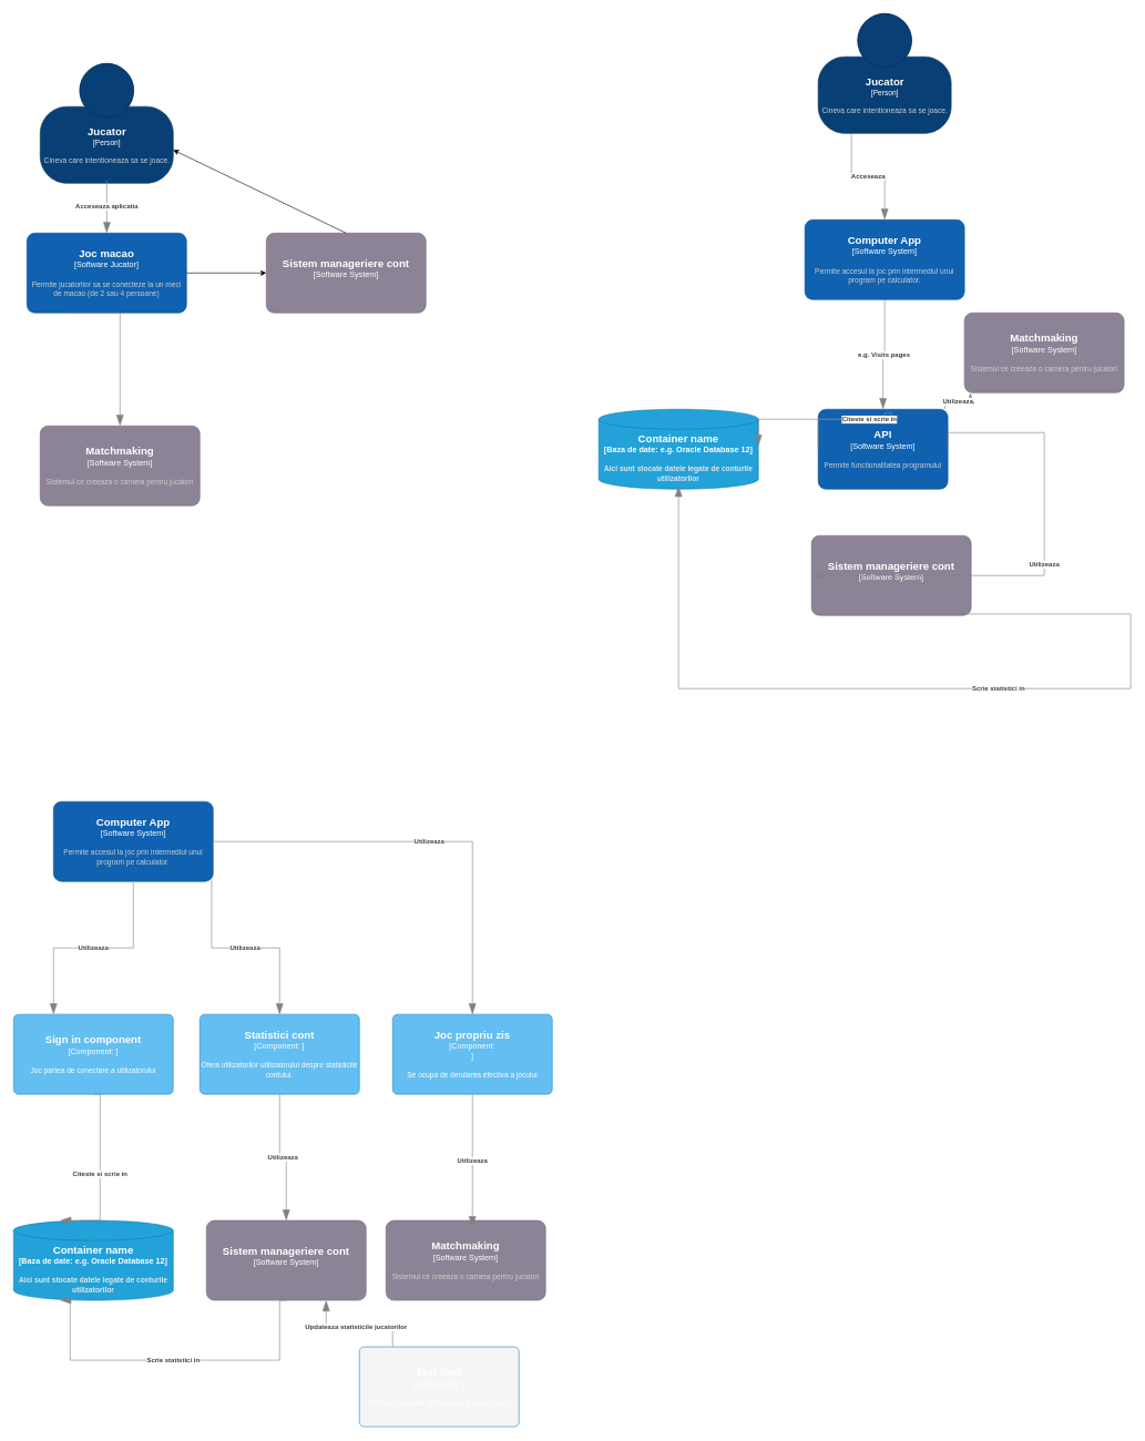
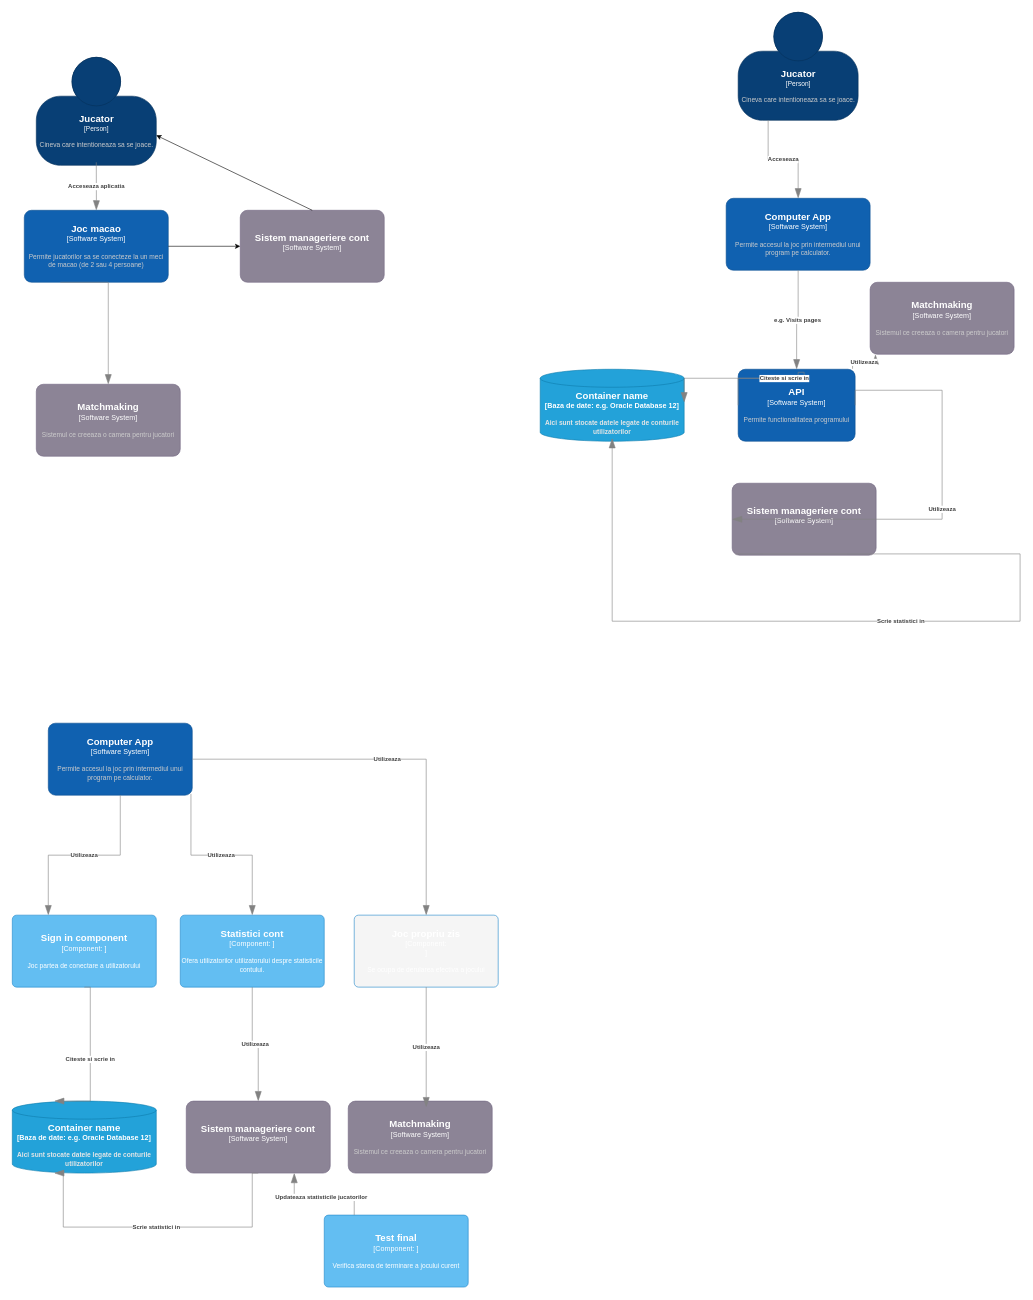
- <mxCell id="4" value="&lt;font style=&quot;font-size: 16px&quot;&gt;&lt;b&gt;Joc macao&lt;/b&gt;&lt;/font&gt;&lt;div&gt;[Software Jucator]&lt;/div&gt;&lt;br&gt;&lt;div&gt;&lt;font style=&quot;font-size: 11px&quot;&gt;&lt;font color=&quot;#cccccc&quot;&gt;Permite jucatorilor sa se conecteze la un meci de macao (de 2 sau 4 persoane)&lt;/font&gt;&lt;/div&gt;" style="rounded=1;whiteSpace=wrap;html=1;labelBackgroundColor=none;fillColor=#1061B0;fontColor=#ffffff;align=center;arcSize=10;strokeColor=#0D5091;metaEdit=1;resizable=0;points=[[0.25,0,0],[0.5,0,0],[0.75,0,0],[1,0.25,0],[1,0.5,0],[1,0.75,0],[0.75,1,0],[0.5,1,0],[0.25,1,0],[0,0.75,0],[0,0.5,0],[0,0.25,0]];" vertex="1" parent="1"><mxGeometry x="40" y="350" width="240" height="120" as="geometry" /></mxCell>
+ <mxCell id="4" value="&lt;font style=&quot;font-size: 16px&quot;&gt;&lt;b&gt;Joc macao&lt;/b&gt;&lt;/font&gt;&lt;div&gt;[Software System]&lt;/div&gt;&lt;br&gt;&lt;div&gt;&lt;font style=&quot;font-size: 11px&quot;&gt;&lt;font color=&quot;#cccccc&quot;&gt;Permite jucatorilor sa se conecteze la un meci de macao (de 2 sau 4 persoane)&lt;/font&gt;&lt;/div&gt;" style="rounded=1;whiteSpace=wrap;html=1;labelBackgroundColor=none;fillColor=#1061B0;fontColor=#ffffff;align=center;arcSize=10;strokeColor=#0D5091;metaEdit=1;resizable=0;points=[[0.25,0,0],[0.5,0,0],[0.75,0,0],[1,0.25,0],[1,0.5,0],[1,0.75,0],[0.75,1,0],[0.5,1,0],[0.25,1,0],[0,0.75,0],[0,0.5,0],[0,0.25,0]];" vertex="1" parent="1"><mxGeometry x="40" y="350" width="240" height="120" as="geometry" /></mxCell>
- <mxCell id="30" value="&lt;font style=&quot;font-size: 16px&quot;&gt;&lt;b&gt;Joc propriu zis&lt;/b&gt;&lt;/font&gt;&lt;div&gt;[Component: &#10;]&lt;/div&gt;&lt;br&gt;&lt;div&gt;&lt;font style=&quot;font-size: 11px&quot;&gt;Se ocupa de derularea efectiva a jocului&lt;/font&gt;&lt;/div&gt;" style="rounded=1;whiteSpace=wrap;html=1;labelBackgroundColor=none;fillColor=#63BEF2;fontColor=#ffffff;align=center;arcSize=6;strokeColor=#2086C9;metaEdit=1;resizable=0;points=[[0.25,0,0],[0.5,0,0],[0.75,0,0],[1,0.25,0],[1,0.5,0],[1,0.75,0],[0.75,1,0],[0.5,1,0],[0.25,1,0],[0,0.75,0],[0,0.5,0],[0,0.25,0]];" vertex="1" parent="1"><mxGeometry x="590" y="1525" width="240" height="120" as="geometry" /></mxCell>
+ <mxCell id="30" value="&lt;font style=&quot;font-size: 16px&quot;&gt;&lt;b&gt;Joc propriu zis&lt;/b&gt;&lt;/font&gt;&lt;div&gt;[Component: &#10;]&lt;/div&gt;&lt;br&gt;&lt;div&gt;&lt;font style=&quot;font-size: 11px&quot;&gt;Se ocupa de derularea efectiva a jocului&lt;/font&gt;&lt;/div&gt;" style="rounded=1;whiteSpace=wrap;html=1;labelBackgroundColor=none;fillColor=#f5f5f5;fontColor=#ffffff;align=center;arcSize=6;strokeColor=#2086C9;metaEdit=1;resizable=0;points=[[0.25,0,0],[0.5,0,0],[0.75,0,0],[1,0.25,0],[1,0.5,0],[1,0.75,0],[0.75,1,0],[0.5,1,0],[0.25,1,0],[0,0.75,0],[0,0.5,0],[0,0.25,0]];" vertex="1" parent="1"><mxGeometry x="590" y="1525" width="240" height="120" as="geometry" /></mxCell>
- <mxCell id="34" value="&lt;font style=&quot;font-size: 16px&quot;&gt;&lt;b&gt;Test final&lt;/b&gt;&lt;/font&gt;&lt;div&gt;[Component: ]&lt;/div&gt;&lt;br&gt;&lt;div&gt;&lt;font style=&quot;font-size: 11px&quot;&gt;Verifica starea de terminare a jocului curent&lt;/font&gt;&lt;/div&gt;" style="rounded=1;whiteSpace=wrap;html=1;labelBackgroundColor=none;fillColor=#f5f5f5;fontColor=#ffffff;align=center;arcSize=6;strokeColor=#2086C9;metaEdit=1;resizable=0;points=[[0.25,0,0],[0.5,0,0],[0.75,0,0],[1,0.25,0],[1,0.5,0],[1,0.75,0],[0.75,1,0],[0.5,1,0],[0.25,1,0],[0,0.75,0],[0,0.5,0],[0,0.25,0]];" vertex="1" parent="1"><mxGeometry x="540" y="2025" width="240" height="120" as="geometry" /></mxCell>
+ <mxCell id="34" value="&lt;font style=&quot;font-size: 16px&quot;&gt;&lt;b&gt;Test final&lt;/b&gt;&lt;/font&gt;&lt;div&gt;[Component: ]&lt;/div&gt;&lt;br&gt;&lt;div&gt;&lt;font style=&quot;font-size: 11px&quot;&gt;Verifica starea de terminare a jocului curent&lt;/font&gt;&lt;/div&gt;" style="rounded=1;whiteSpace=wrap;html=1;labelBackgroundColor=none;fillColor=#63BEF2;fontColor=#ffffff;align=center;arcSize=6;strokeColor=#2086C9;metaEdit=1;resizable=0;points=[[0.25,0,0],[0.5,0,0],[0.75,0,0],[1,0.25,0],[1,0.5,0],[1,0.75,0],[0.75,1,0],[0.5,1,0],[0.25,1,0],[0,0.75,0],[0,0.5,0],[0,0.25,0]];" vertex="1" parent="1"><mxGeometry x="540" y="2025" width="240" height="120" as="geometry" /></mxCell>
